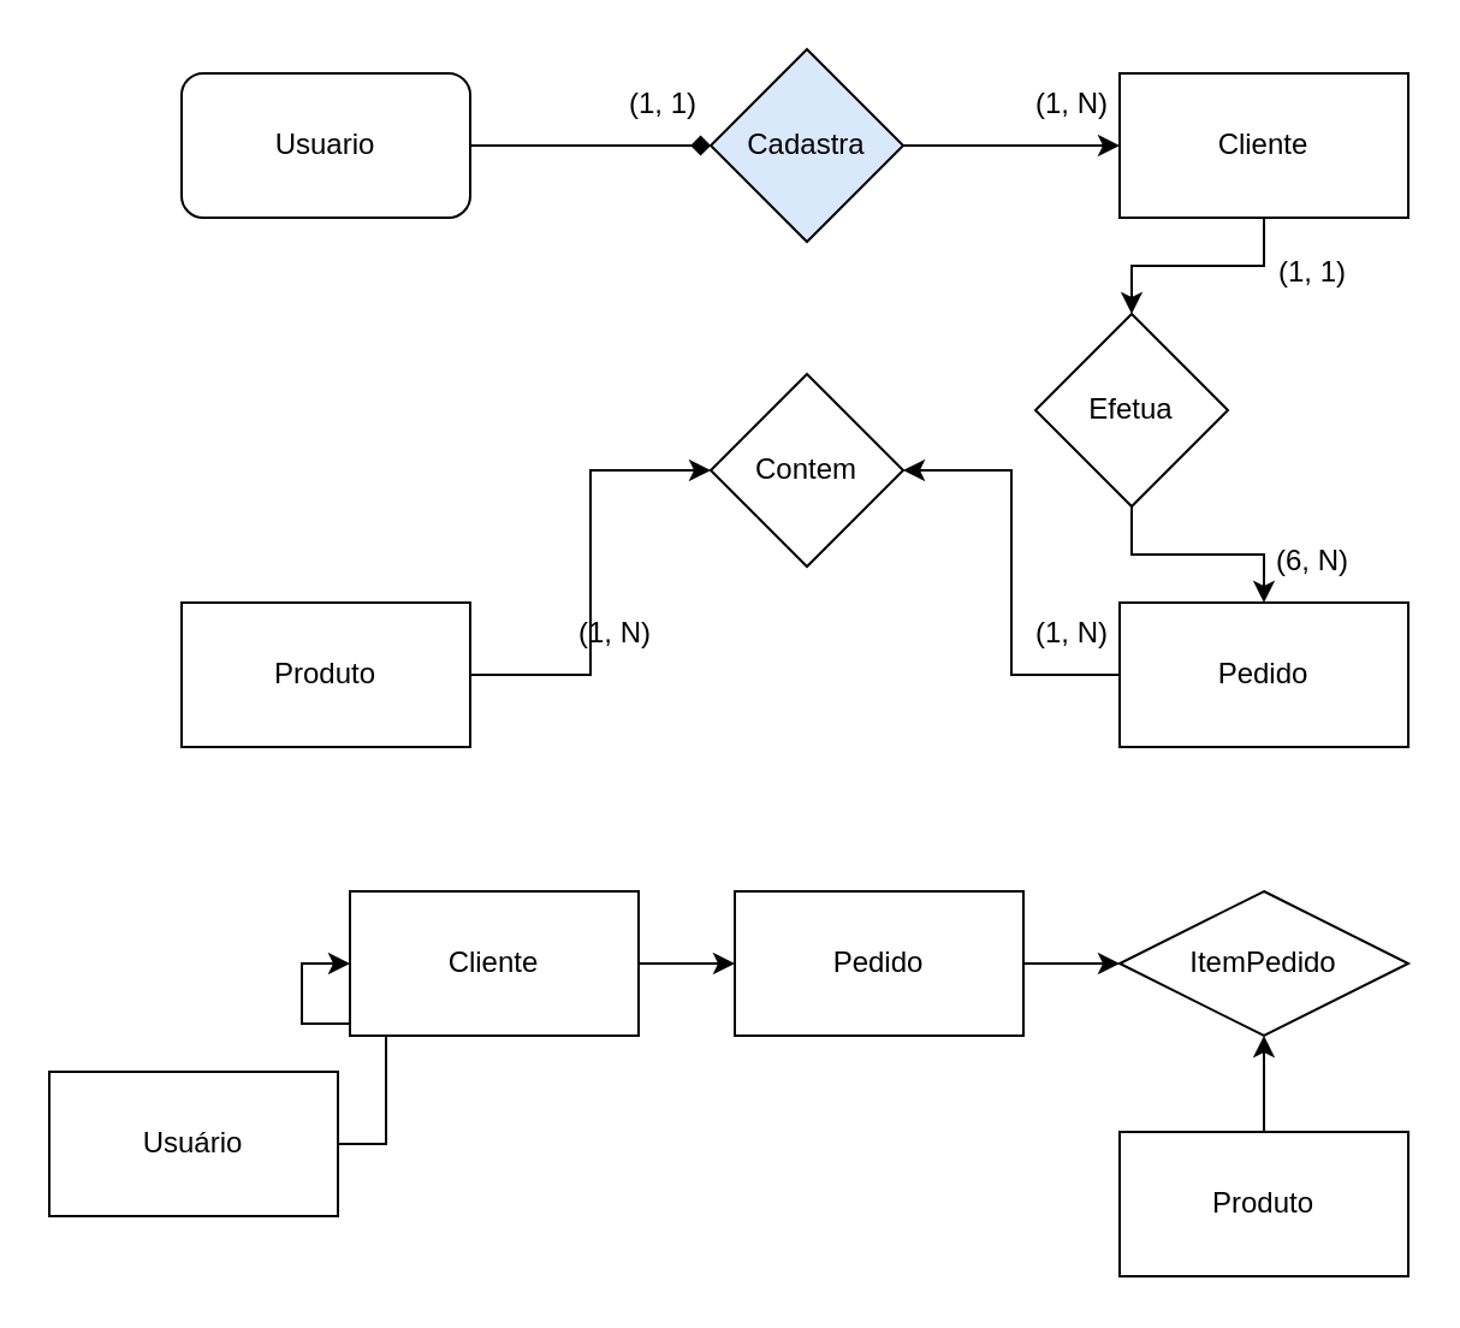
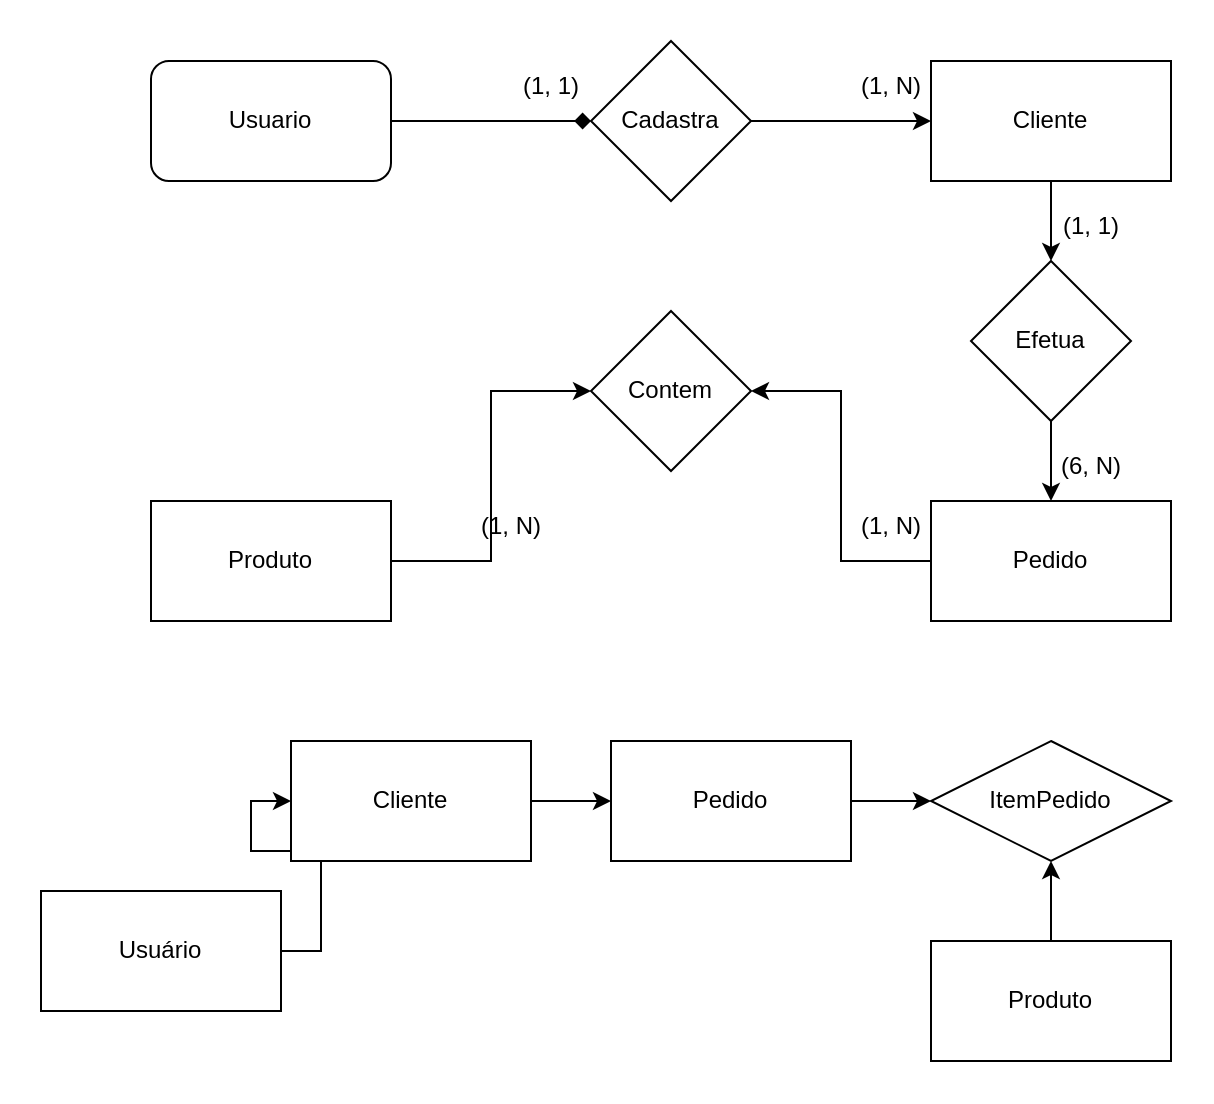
- <mxCell id="3" value="Cadastra" style="rhombus;whiteSpace=wrap;html=1;fillColor=#dae8fc;" vertex="1" parent="1"><mxGeometry x="295" y="20" width="80" height="80" as="geometry" /></mxCell>
+ <mxCell id="3" value="Cadastra" style="rhombus;whiteSpace=wrap;html=1;" vertex="1" parent="1"><mxGeometry x="295" y="20" width="80" height="80" as="geometry" /></mxCell>
- <mxCell id="9" value="Efetua" style="rhombus;whiteSpace=wrap;html=1;" vertex="1" parent="1"><mxGeometry x="430" y="130" width="80" height="80" as="geometry" /></mxCell>
+ <mxCell id="9" value="Efetua" style="rhombus;whiteSpace=wrap;html=1;" vertex="1" parent="1"><mxGeometry x="485" y="130" width="80" height="80" as="geometry" /></mxCell>
